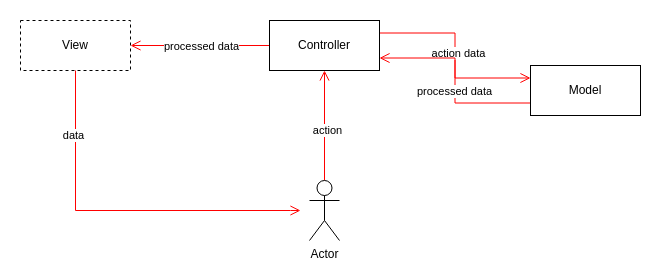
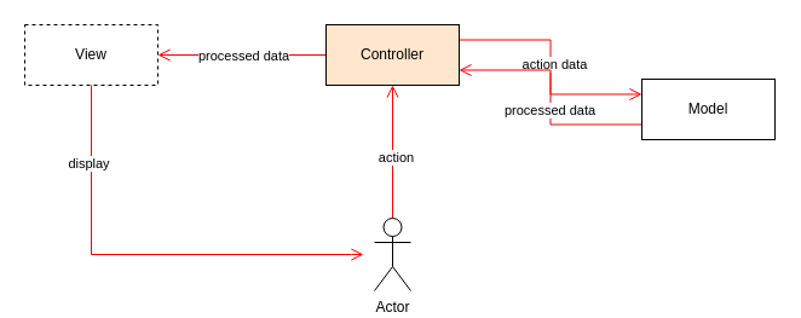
- <mxCell id="8" value="Controller" style="html=1;whiteSpace=wrap;" parent="1" vertex="1"><mxGeometry x="269" y="20" width="110" height="50" as="geometry" /></mxCell>
+ <mxCell id="8" value="Controller" style="html=1;whiteSpace=wrap;fillColor=#ffe6cc;" parent="1" vertex="1"><mxGeometry x="269" y="20" width="110" height="50" as="geometry" /></mxCell>
- <mxCell id="15" value="data" style="edgeLabel;html=1;align=center;verticalAlign=middle;resizable=0;points=[];fontSize=11;fontFamily=Helvetica;fontColor=default;" parent="1" vertex="1" connectable="0"><mxGeometry x="80" y="130" as="geometry"><mxPoint x="-8" y="4" as="offset" /></mxGeometry></mxCell>
+ <mxCell id="15" value="display" style="edgeLabel;html=1;align=center;verticalAlign=middle;resizable=0;points=[];fontSize=11;fontFamily=Helvetica;fontColor=default;" parent="1" vertex="1" connectable="0"><mxGeometry x="80" y="130" as="geometry"><mxPoint x="-8" y="4" as="offset" /></mxGeometry></mxCell>
